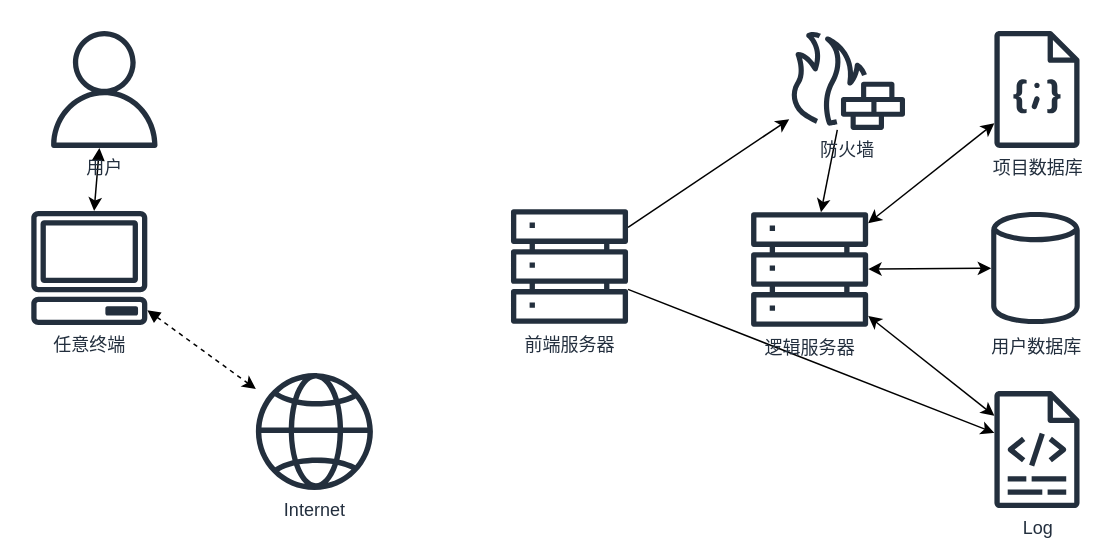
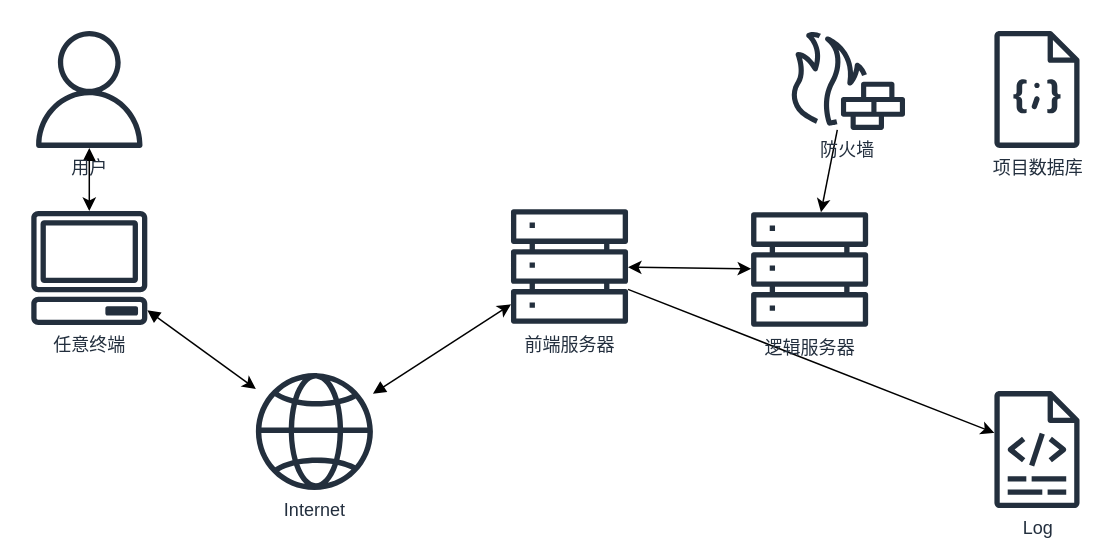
- <mxCell id="5" value="用户" style="sketch=0;outlineConnect=0;fontColor=#232F3E;gradientColor=none;fillColor=#232F3D;strokeColor=none;dashed=0;verticalLabelPosition=bottom;verticalAlign=top;align=center;html=1;fontSize=12;fontStyle=0;aspect=fixed;pointerEvents=1;shape=mxgraph.aws4.user;" vertex="1" parent="1"><mxGeometry x="30" y="20" width="78" height="78" as="geometry" /></mxCell>
+ <mxCell id="5" value="用户" style="sketch=0;outlineConnect=0;fontColor=#232F3E;gradientColor=none;fillColor=#232F3D;strokeColor=none;dashed=0;verticalLabelPosition=bottom;verticalAlign=top;align=center;html=1;fontSize=12;fontStyle=0;aspect=fixed;pointerEvents=1;shape=mxgraph.aws4.user;" vertex="1" parent="1"><mxGeometry x="20" y="20" width="78" height="78" as="geometry" /></mxCell>
- <mxCell id="10" style="rounded=0;orthogonalLoop=1;jettySize=auto;html=1;startArrow=classic;startFill=1;endArrow=classic;endFill=1;" edge="1" parent="1" source="12" target="19"><mxGeometry relative="1" as="geometry" /></mxCell>
+ <mxCell id="10" style="rounded=0;orthogonalLoop=1;jettySize=auto;html=1;startArrow=classic;startFill=1;endArrow=classic;endFill=1;" edge="1" parent="1" source="12" target="8"><mxGeometry relative="1" as="geometry" /></mxCell>
- <mxCell id="7" style="rounded=0;orthogonalLoop=1;jettySize=auto;html=1;" edge="1" parent="1" source="8" target="16"><mxGeometry relative="1" as="geometry" /></mxCell>
- <mxCell id="9" style="rounded=0;orthogonalLoop=1;jettySize=auto;html=1;startArrow=classic;startFill=1;endArrow=classic;endFill=1;" edge="1" parent="1" source="12" target="17"><mxGeometry relative="1" as="geometry" /></mxCell>
- <mxCell id="17" value="用户数据库" style="sketch=0;outlineConnect=0;fontColor=#232F3E;gradientColor=none;fillColor=#232F3D;strokeColor=none;dashed=0;verticalLabelPosition=bottom;verticalAlign=top;align=center;html=1;fontSize=12;fontStyle=0;aspect=fixed;pointerEvents=1;shape=mxgraph.aws4.generic_database;" vertex="1" parent="1"><mxGeometry x="660" y="139" width="59" height="78" as="geometry" /></mxCell>
+ <mxCell id="13" style="rounded=0;orthogonalLoop=1;jettySize=auto;html=1;startArrow=block;" edge="1" parent="1" source="14" target="8"><mxGeometry relative="1" as="geometry" /></mxCell>
- <mxCell id="2" style="rounded=0;orthogonalLoop=1;jettySize=auto;html=1;startArrow=block;dashed=1;" edge="1" parent="1" source="3" target="14"><mxGeometry relative="1" as="geometry" /></mxCell>
+ <mxCell id="2" style="rounded=0;orthogonalLoop=1;jettySize=auto;html=1;startArrow=block;" edge="1" parent="1" source="3" target="14"><mxGeometry relative="1" as="geometry" /></mxCell>
- <mxCell id="11" style="rounded=0;orthogonalLoop=1;jettySize=auto;html=1;startArrow=classic;startFill=1;endArrow=classic;endFill=1;" edge="1" parent="1" source="12" target="18"><mxGeometry relative="1" as="geometry" /></mxCell>
